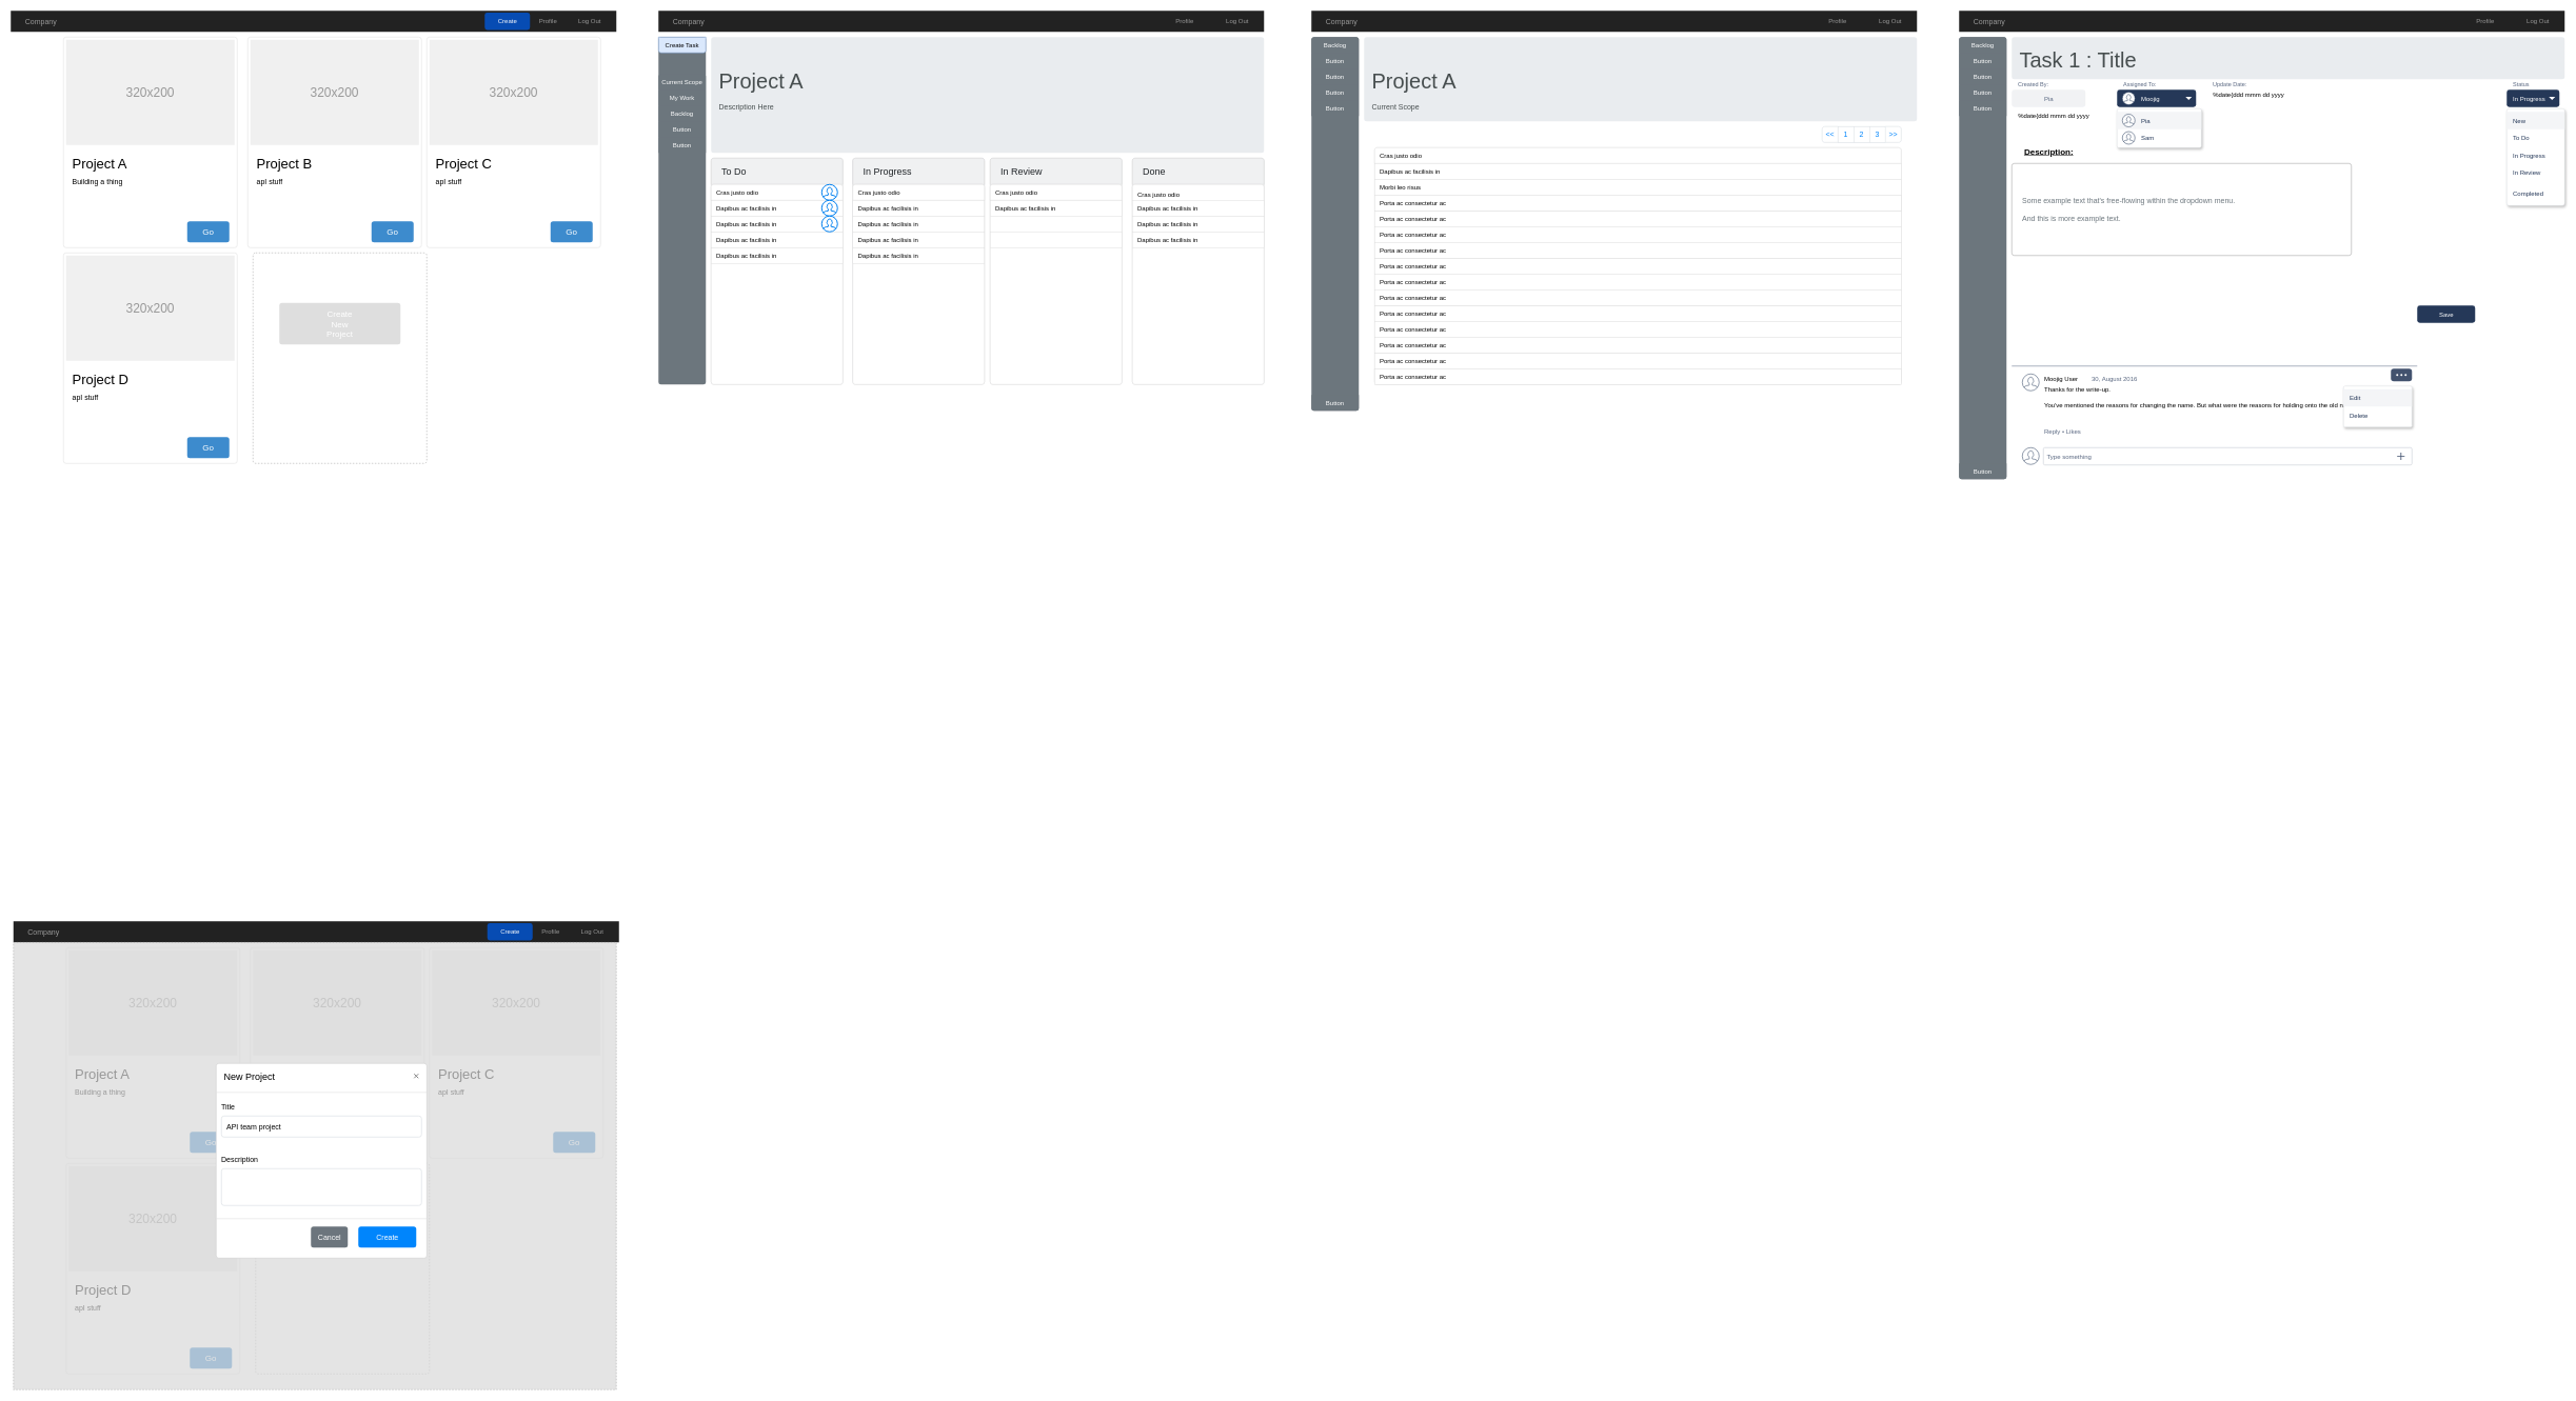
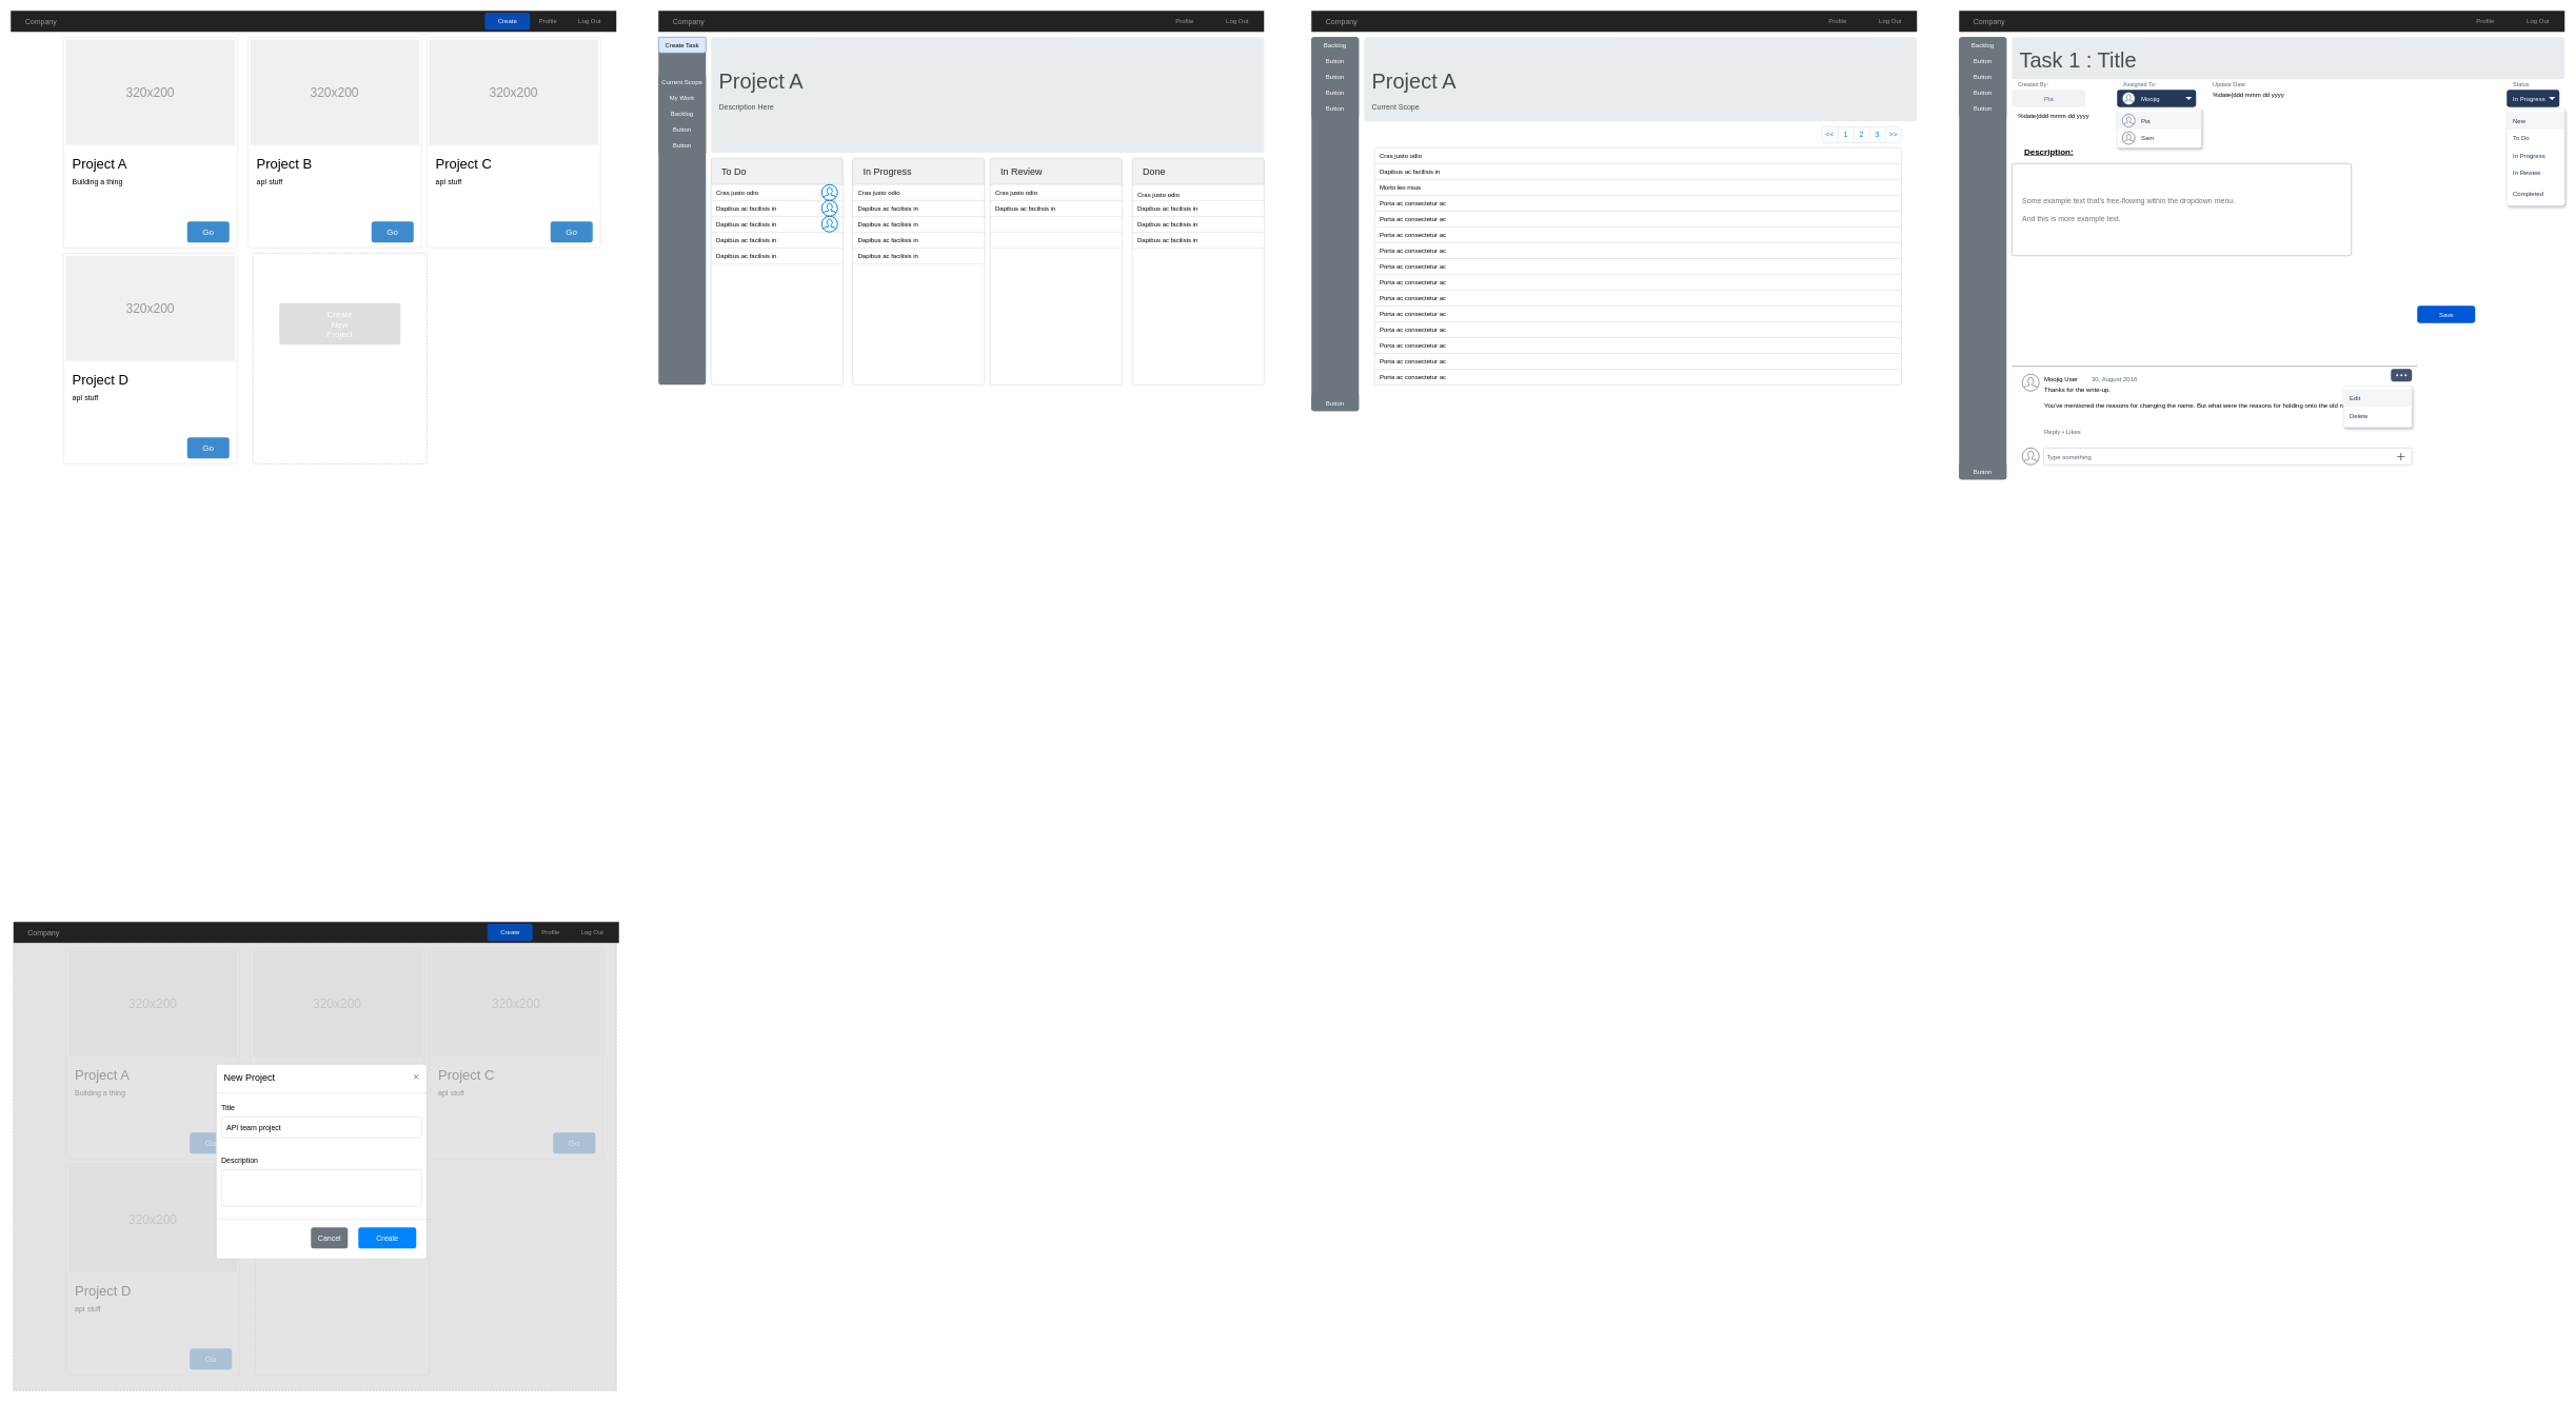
- <mxCell id="184" value="Save" style="rounded=1;fillColor=#253858;align=center;strokeColor=none;html=1;fontColor=#ffffff;fontSize=12;" vertex="1" parent="1"><mxGeometry x="4590" y="580" width="110" height="33" as="geometry" /></mxCell>
+ <mxCell id="184" value="Save" style="rounded=1;fillColor=#0057D8;align=center;strokeColor=none;html=1;fontColor=#ffffff;fontSize=12" vertex="1" parent="1"><mxGeometry x="4590" y="580" width="110" height="33" as="geometry" /></mxCell>
